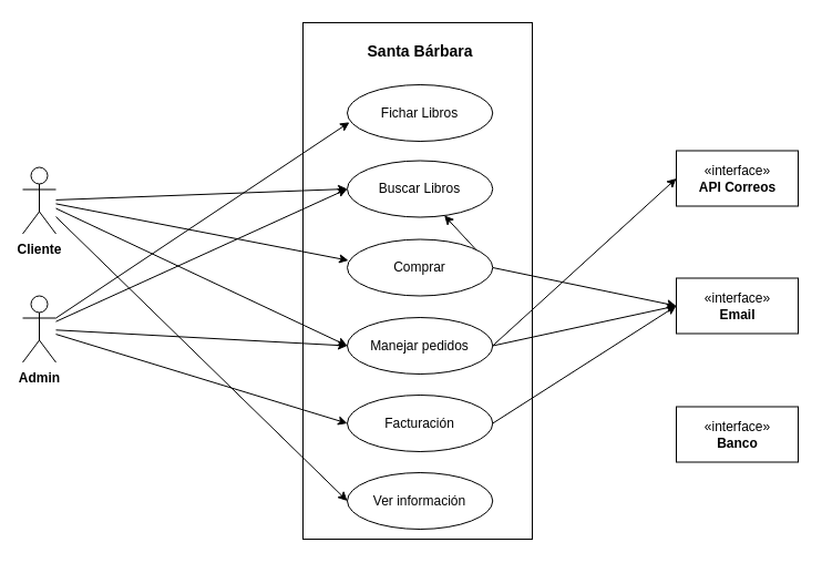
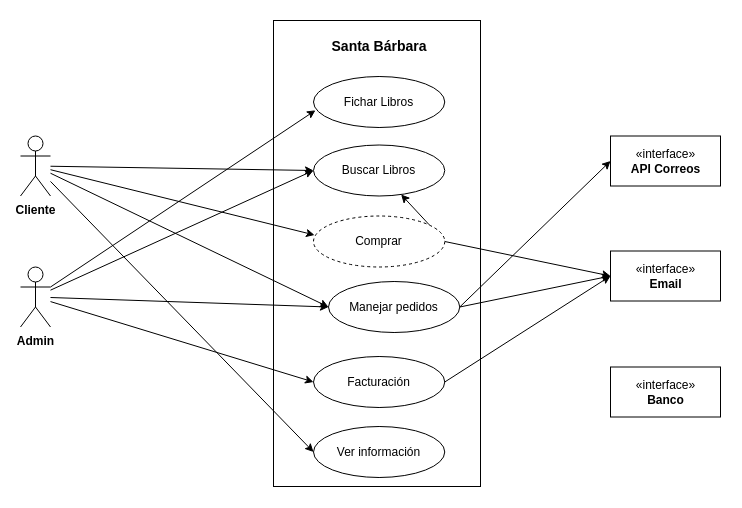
- <mxCell id="5" value="Cliente" style="shape=umlActor;verticalLabelPosition=bottom;labelBackgroundColor=#ffffff;verticalAlign=top;html=1;outlineConnect=0;fontStyle=1" vertex="1" parent="1"><mxGeometry x="20" y="150.5" width="30" height="60" as="geometry" /></mxCell>
+ <mxCell id="5" value="Cliente" style="shape=umlActor;verticalLabelPosition=bottom;labelBackgroundColor=#ffffff;verticalAlign=top;html=1;outlineConnect=0;fontStyle=1" vertex="1" parent="1"><mxGeometry x="20" y="135.5" width="30" height="60" as="geometry" /></mxCell>
- <mxCell id="15" value="Comprar" style="ellipse;whiteSpace=wrap;html=1;" vertex="1" parent="1"><mxGeometry x="313" y="215.5" width="131.25" height="51" as="geometry" /></mxCell>
+ <mxCell id="15" value="Comprar" style="ellipse;whiteSpace=wrap;html=1;dashed=1;" vertex="1" parent="1"><mxGeometry x="313" y="215.5" width="131.25" height="51" as="geometry" /></mxCell>
- <mxCell id="21" value="Manejar pedidos" style="ellipse;whiteSpace=wrap;html=1;" vertex="1" parent="1"><mxGeometry x="313" y="286" width="131.25" height="51" as="geometry" /></mxCell>
+ <mxCell id="21" value="Manejar pedidos" style="ellipse;whiteSpace=wrap;html=1;" vertex="1" parent="1"><mxGeometry x="328" y="281" width="131.25" height="51" as="geometry" /></mxCell>
